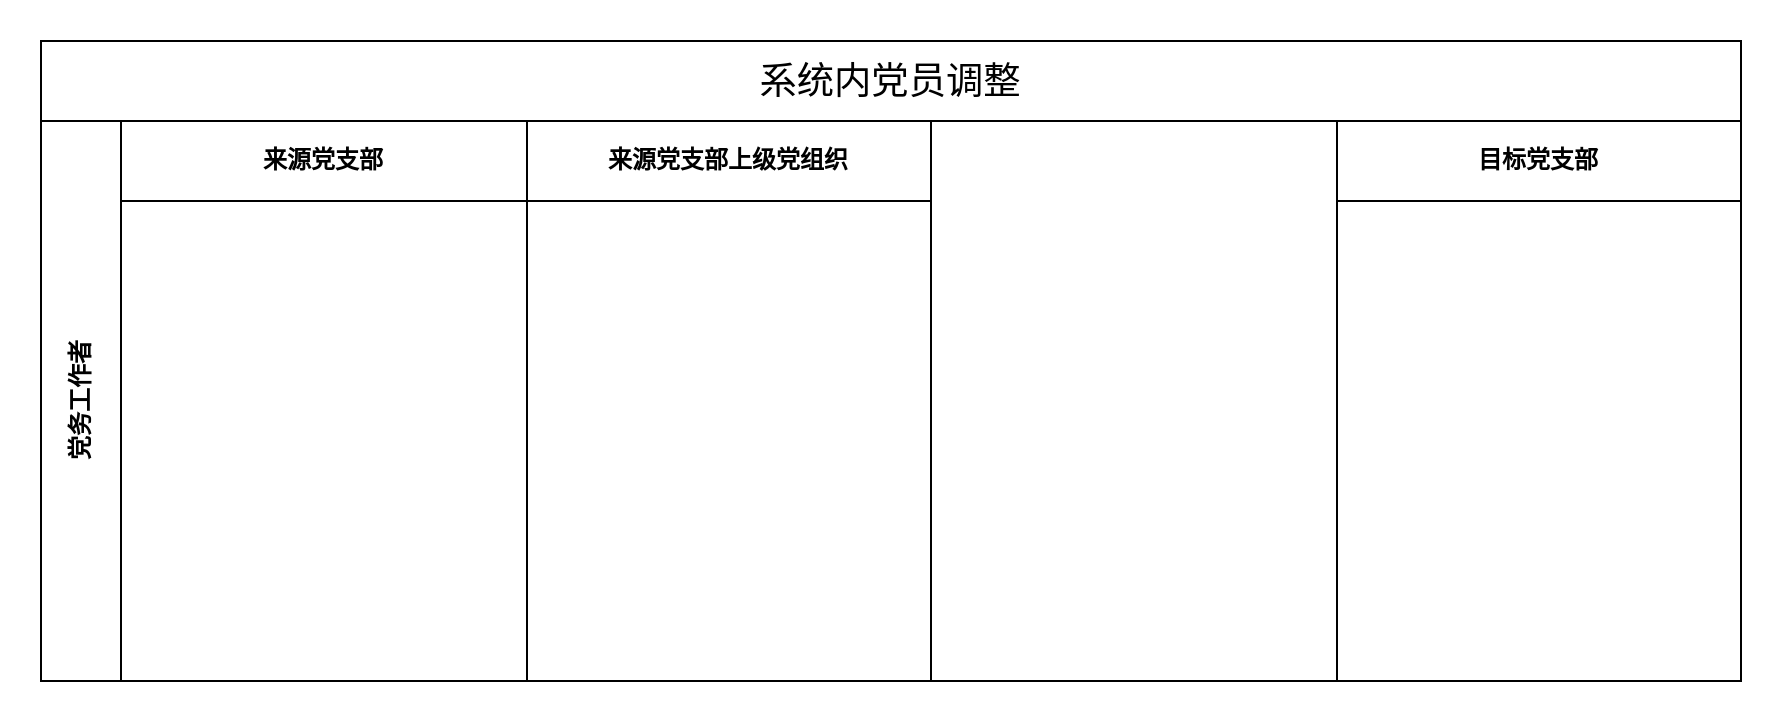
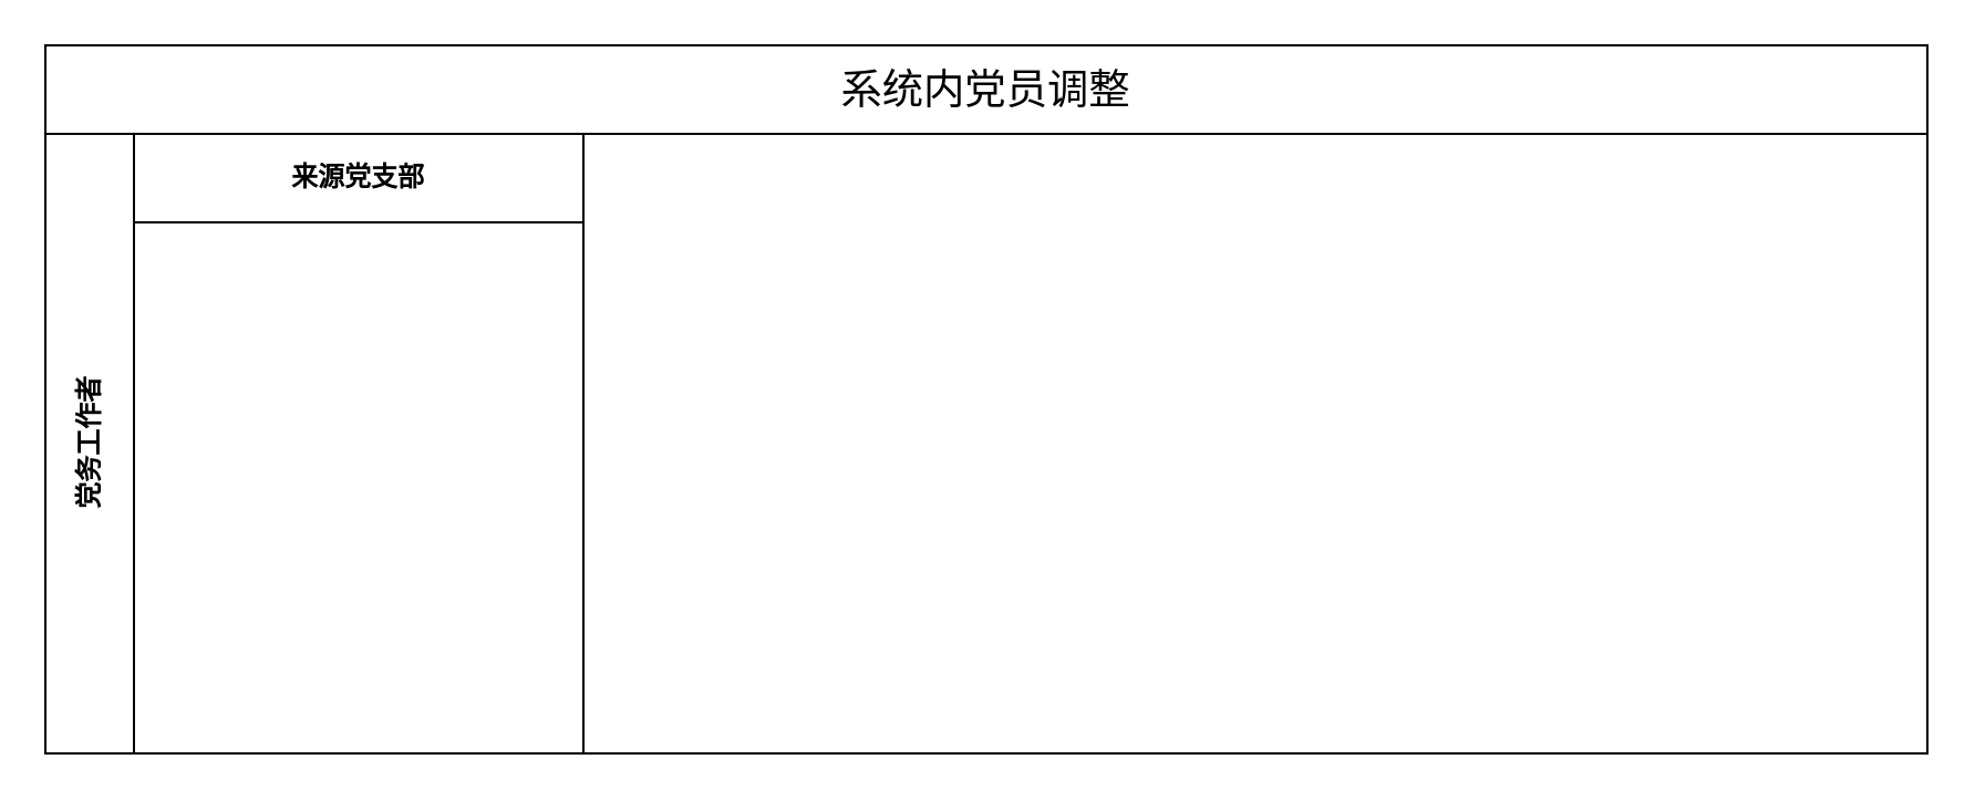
- <mxCell id="5" value="来源党支部上级党组织" style="swimlane;connectable=0;startSize=40;html=1;whiteSpace=wrap;collapsible=0;recursiveResize=0;expand=0;pointerEvents=0;" vertex="1" parent="3"><mxGeometry x="243" width="202" height="280" as="geometry" /></mxCell>
- <mxCell id="6" value="目标党支部" style="swimlane;connectable=0;startSize=40;html=1;whiteSpace=wrap;collapsible=0;recursiveResize=0;expand=0;pointerEvents=0;" vertex="1" parent="3"><mxGeometry x="648" width="202" height="280" as="geometry" /></mxCell>
